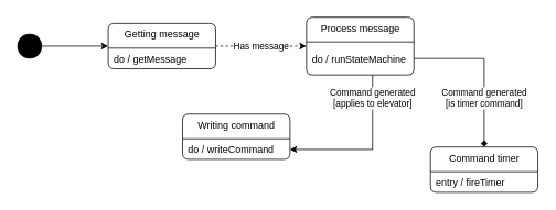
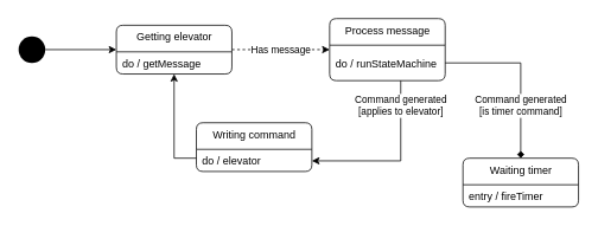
- <mxCell id="3" value="Getting message" style="swimlane;fontStyle=0;align=center;verticalAlign=top;childLayout=stackLayout;horizontal=1;startSize=30;horizontalStack=0;resizeParent=1;resizeParentMax=0;resizeLast=0;collapsible=0;marginBottom=0;html=1;rounded=1;absoluteArcSize=1;arcSize=15;glass=0;backgroundOutline=0;" vertex="1" parent="1"><mxGeometry x="130" y="28" width="130" height="55" as="geometry" /></mxCell>
+ <mxCell id="3" value="Getting elevator" style="swimlane;fontStyle=0;align=center;verticalAlign=top;childLayout=stackLayout;horizontal=1;startSize=30;horizontalStack=0;resizeParent=1;resizeParentMax=0;resizeLast=0;collapsible=0;marginBottom=0;html=1;rounded=1;absoluteArcSize=1;arcSize=15;glass=0;backgroundOutline=0;" vertex="1" parent="1"><mxGeometry x="130" y="28" width="130" height="55" as="geometry" /></mxCell>
+ <mxCell id="10" style="edgeStyle=orthogonalEdgeStyle;rounded=0;orthogonalLoop=1;jettySize=auto;html=1;entryX=0.5;entryY=1;entryDx=0;entryDy=0;" edge="1" parent="1" source="11" target="4"><mxGeometry relative="1" as="geometry"><Array as="points"><mxPoint x="195" y="178" /></Array></mxGeometry></mxCell>
- <mxCell id="12" value="do / writeCommand" style="fillColor=none;strokeColor=none;align=left;verticalAlign=middle;spacingLeft=5;" vertex="1" parent="11"><mxGeometry y="30" width="130" height="25" as="geometry" /></mxCell>
+ <mxCell id="12" value="do / elevator" style="fillColor=none;strokeColor=none;align=left;verticalAlign=middle;spacingLeft=5;" vertex="1" parent="11"><mxGeometry y="30" width="130" height="25" as="geometry" /></mxCell>
- <mxCell id="14" value="Command timer" style="swimlane;fontStyle=0;align=center;verticalAlign=top;childLayout=stackLayout;horizontal=1;startSize=30;horizontalStack=0;resizeParent=1;resizeParentMax=0;resizeLast=0;collapsible=0;marginBottom=0;html=1;rounded=1;absoluteArcSize=1;arcSize=15;glass=0;backgroundOutline=0;" vertex="1" parent="1"><mxGeometry x="520" y="178" width="130" height="55" as="geometry" /></mxCell>
+ <mxCell id="14" value="Waiting timer" style="swimlane;fontStyle=0;align=center;verticalAlign=top;childLayout=stackLayout;horizontal=1;startSize=30;horizontalStack=0;resizeParent=1;resizeParentMax=0;resizeLast=0;collapsible=0;marginBottom=0;html=1;rounded=1;absoluteArcSize=1;arcSize=15;glass=0;backgroundOutline=0;" vertex="1" parent="1"><mxGeometry x="520" y="178" width="130" height="55" as="geometry" /></mxCell>
